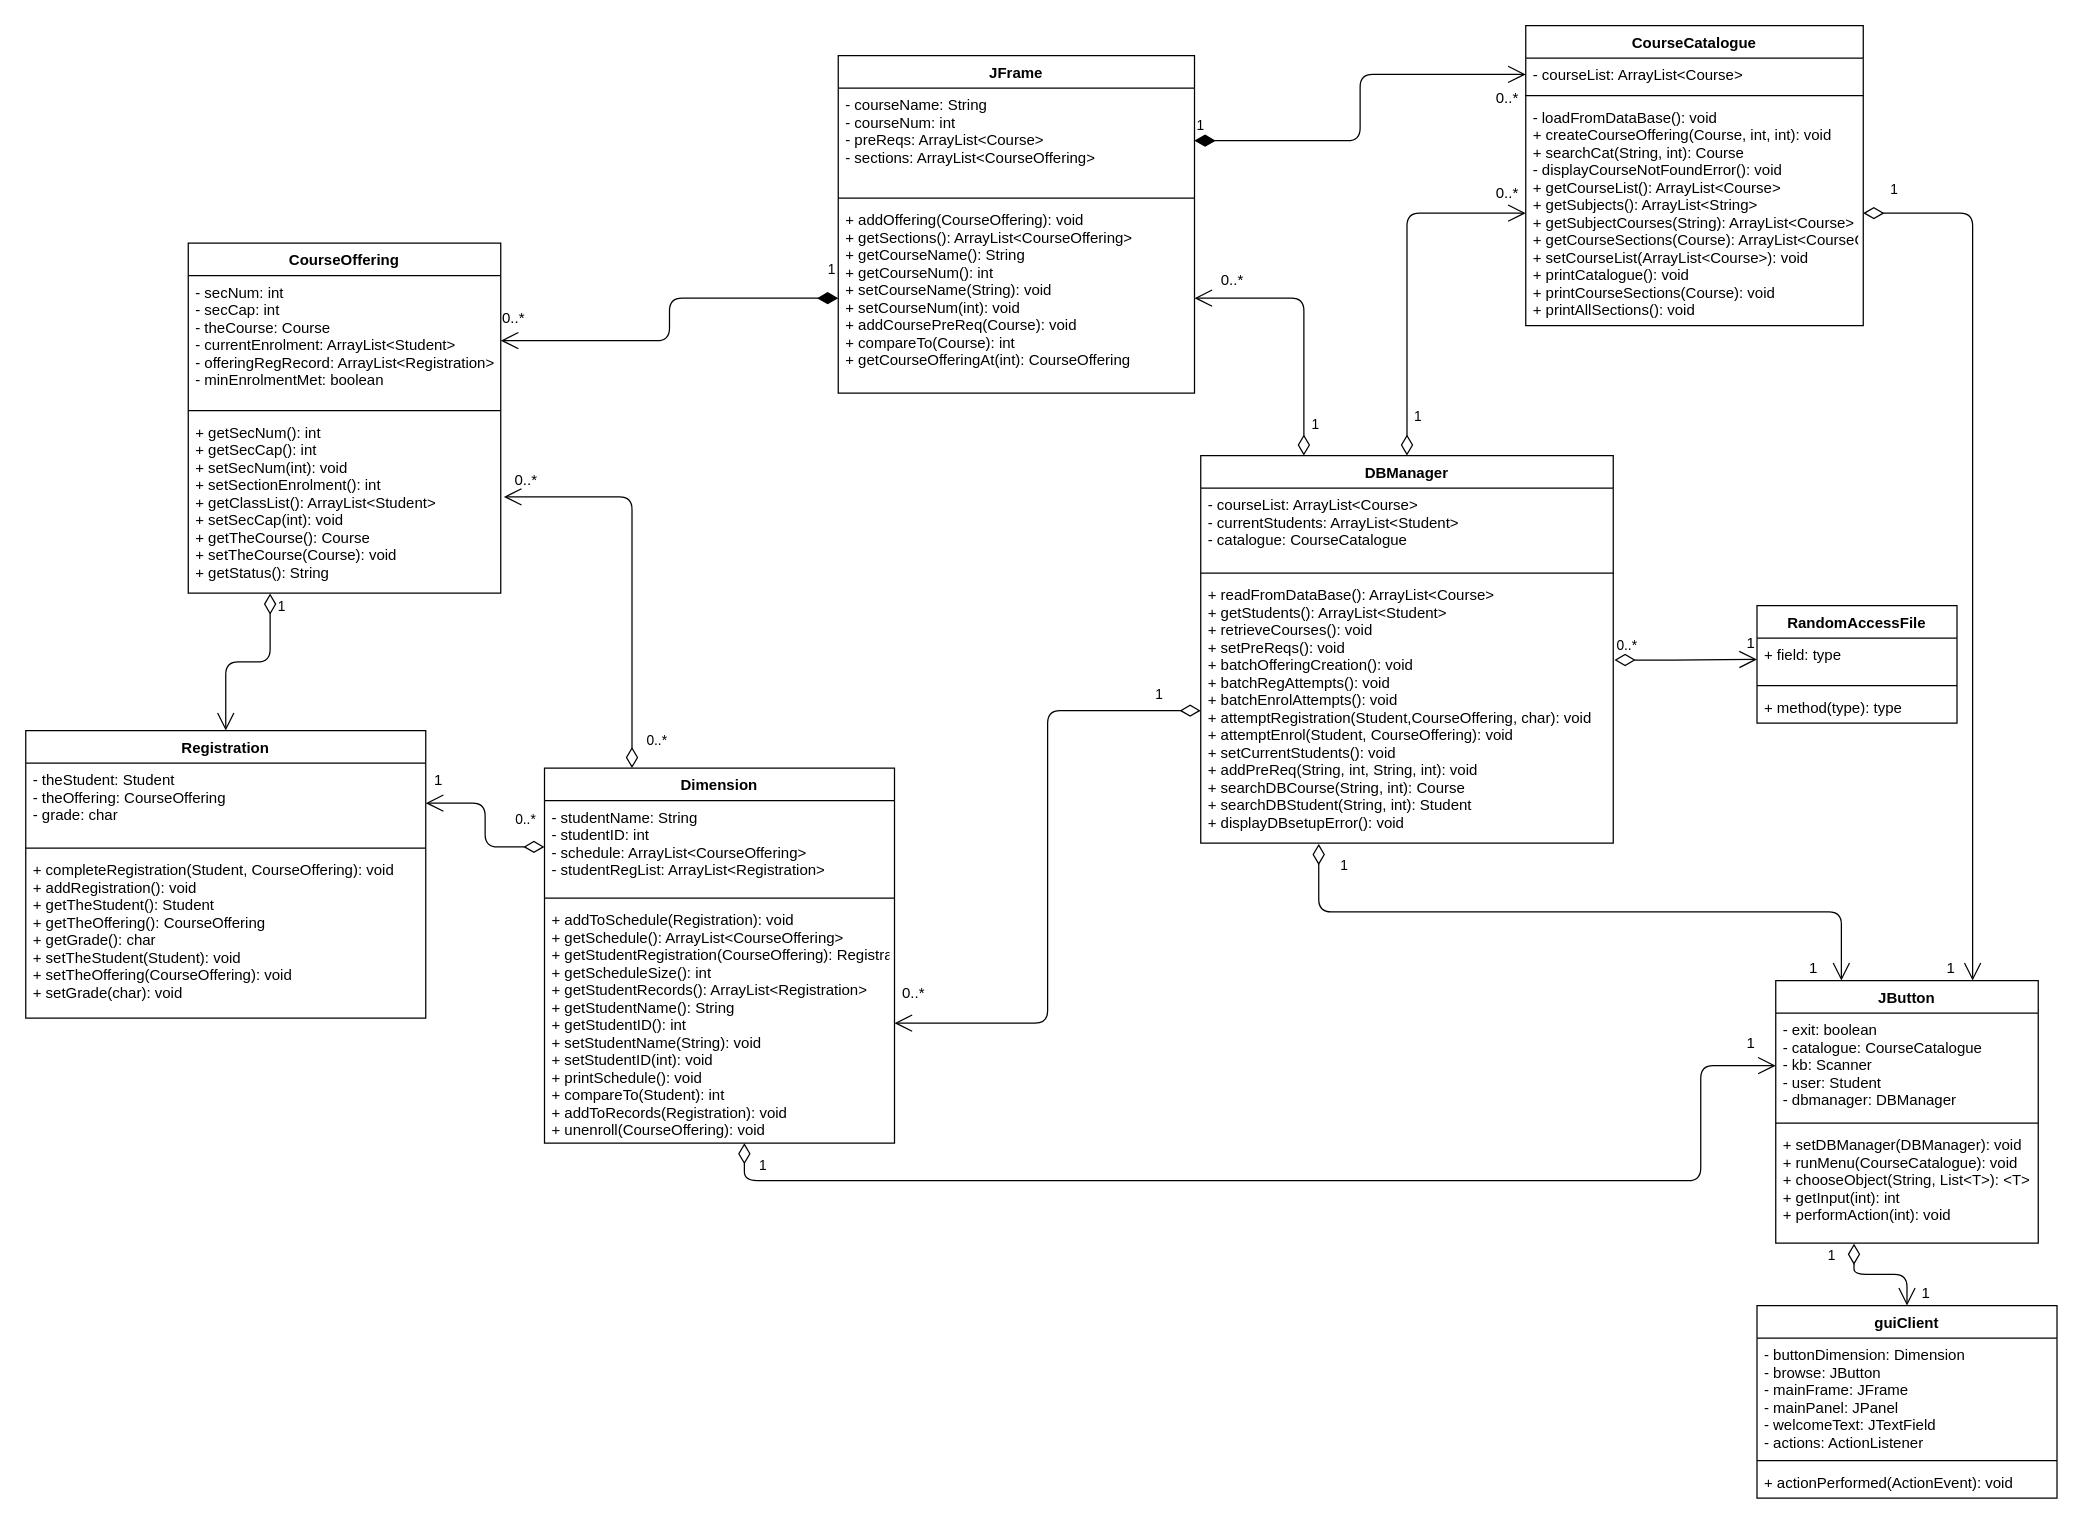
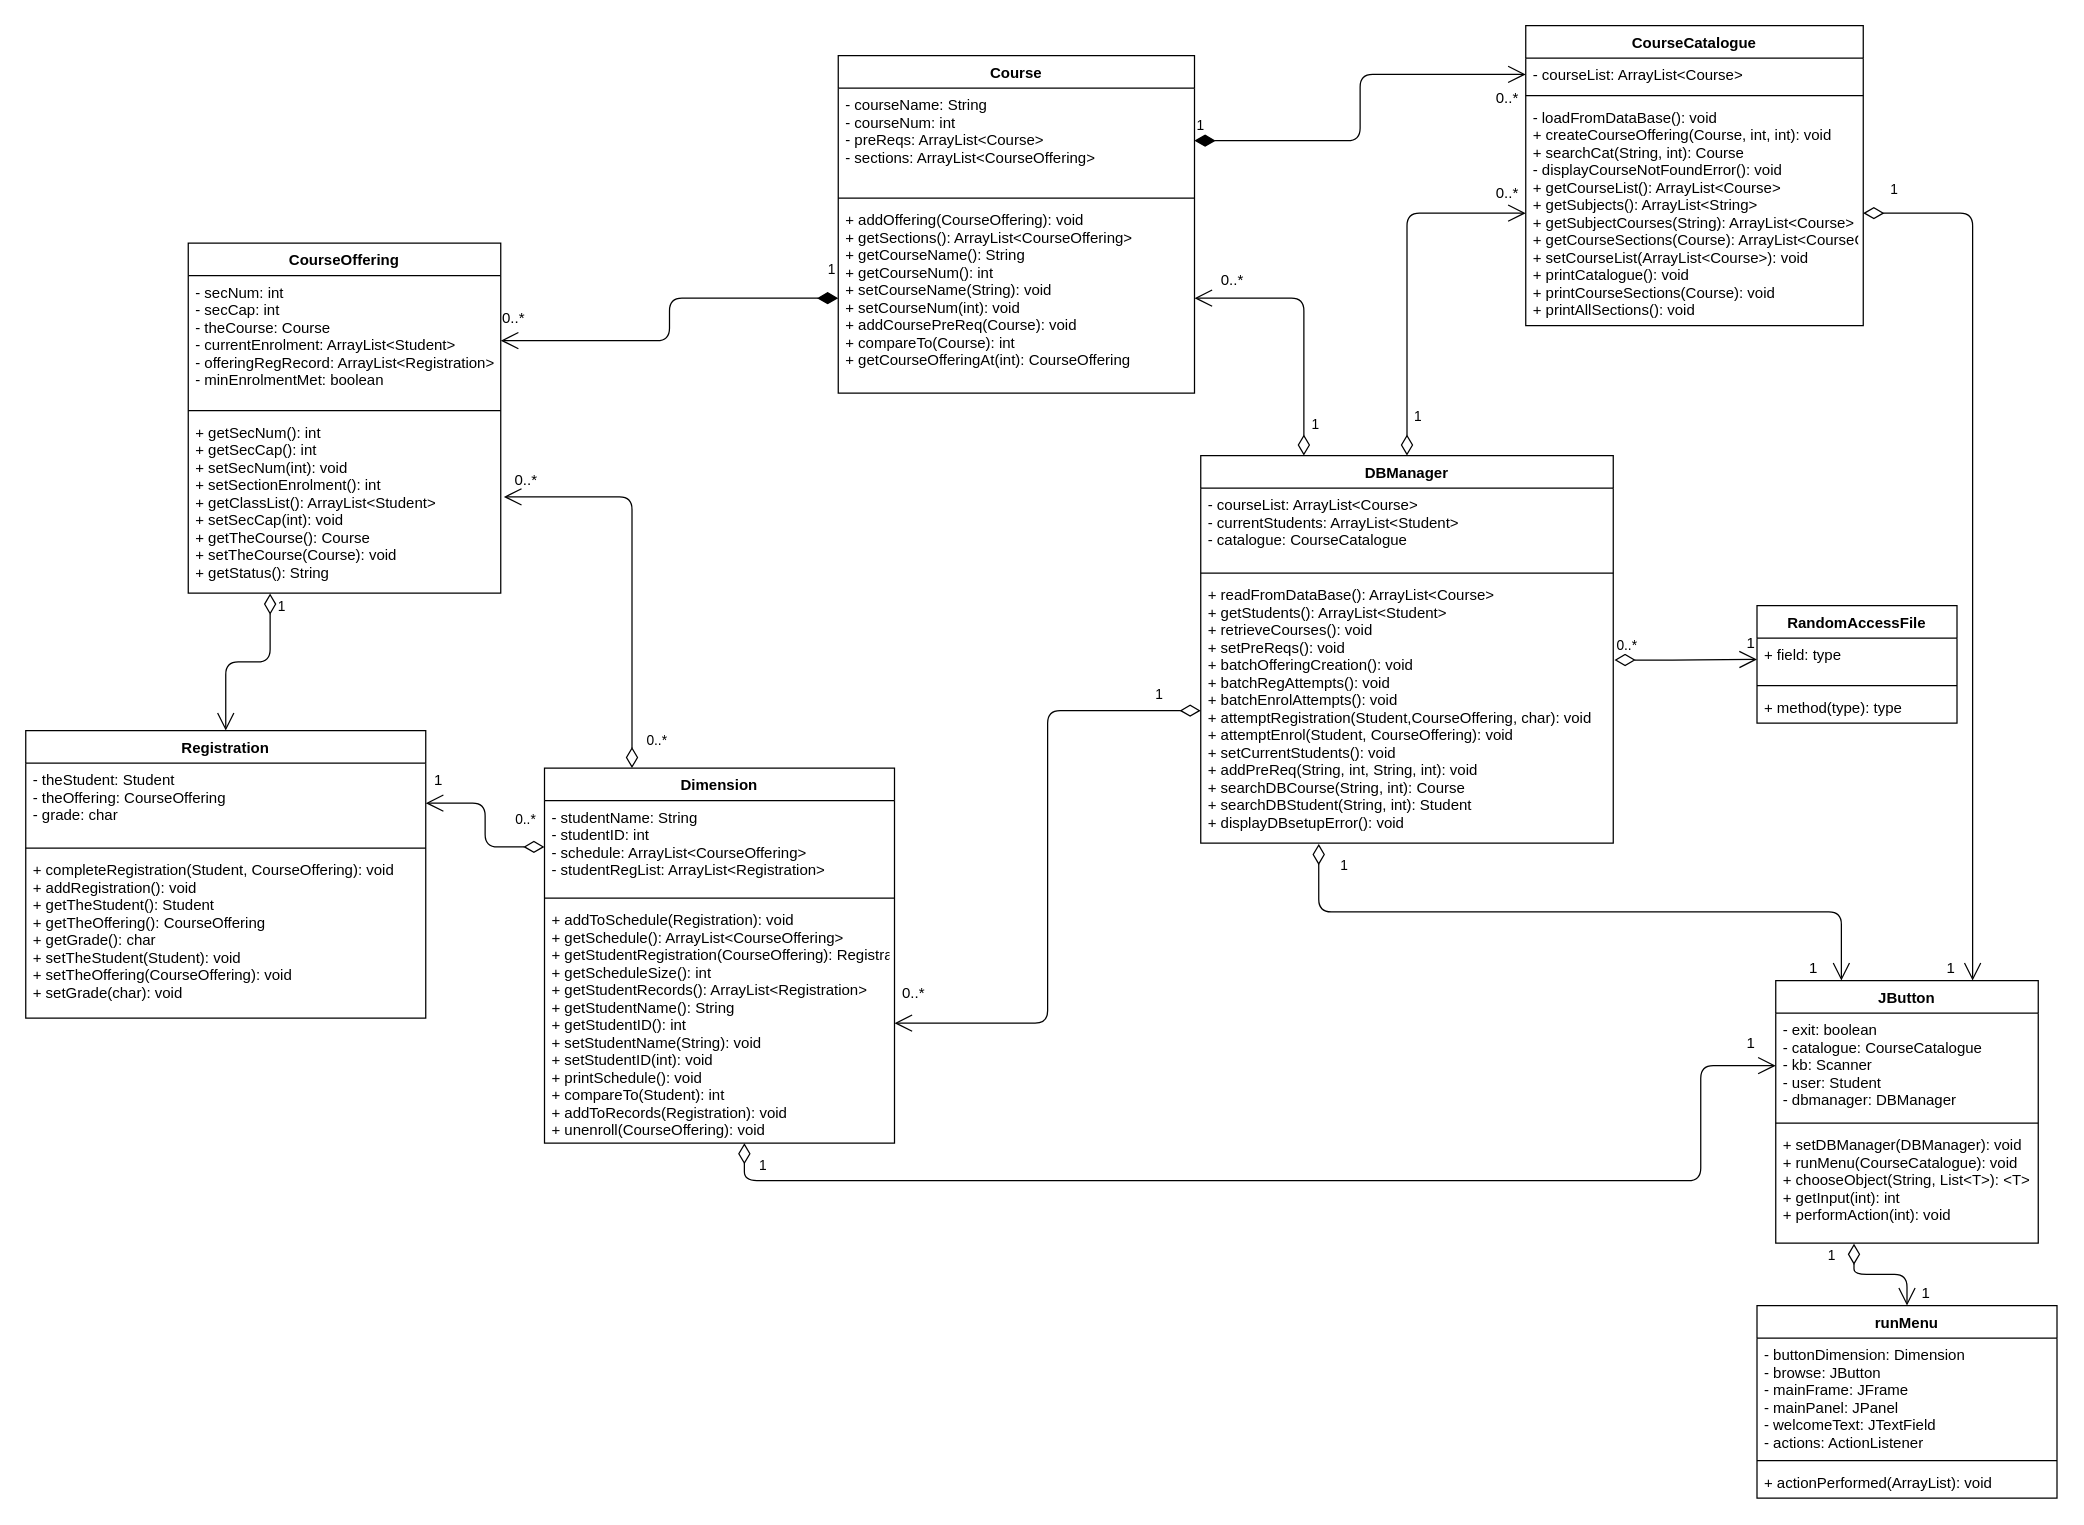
- <mxCell id="26" value="JFrame" style="swimlane;fontStyle=1;align=center;verticalAlign=top;childLayout=stackLayout;horizontal=1;startSize=26;horizontalStack=0;resizeParent=1;resizeParentMax=0;resizeLast=0;collapsible=1;marginBottom=0;" vertex="1" parent="1"><mxGeometry x="670" y="44" width="285" height="270" as="geometry" /></mxCell>
+ <mxCell id="26" value="Course" style="swimlane;fontStyle=1;align=center;verticalAlign=top;childLayout=stackLayout;horizontal=1;startSize=26;horizontalStack=0;resizeParent=1;resizeParentMax=0;resizeLast=0;collapsible=1;marginBottom=0;" vertex="1" parent="1"><mxGeometry x="670" y="44" width="285" height="270" as="geometry" /></mxCell>
- <mxCell id="34" value="guiClient" style="swimlane;fontStyle=1;align=center;verticalAlign=top;childLayout=stackLayout;horizontal=1;startSize=26;horizontalStack=0;resizeParent=1;resizeParentMax=0;resizeLast=0;collapsible=1;marginBottom=0;" vertex="1" parent="1"><mxGeometry x="1405" y="1044" width="240" height="154" as="geometry" /></mxCell>
+ <mxCell id="34" value="runMenu" style="swimlane;fontStyle=1;align=center;verticalAlign=top;childLayout=stackLayout;horizontal=1;startSize=26;horizontalStack=0;resizeParent=1;resizeParentMax=0;resizeLast=0;collapsible=1;marginBottom=0;" vertex="1" parent="1"><mxGeometry x="1405" y="1044" width="240" height="154" as="geometry" /></mxCell>
- <mxCell id="37" value="+ actionPerformed(ActionEvent): void" style="text;strokeColor=none;fillColor=none;align=left;verticalAlign=top;spacingLeft=4;spacingRight=4;overflow=hidden;rotatable=0;points=[[0,0.5],[1,0.5]];portConstraint=eastwest;" vertex="1" parent="34"><mxGeometry y="128" width="240" height="26" as="geometry" /></mxCell>
+ <mxCell id="37" value="+ actionPerformed(ArrayList): void" style="text;strokeColor=none;fillColor=none;align=left;verticalAlign=top;spacingLeft=4;spacingRight=4;overflow=hidden;rotatable=0;points=[[0,0.5],[1,0.5]];portConstraint=eastwest;" vertex="1" parent="34"><mxGeometry y="128" width="240" height="26" as="geometry" /></mxCell>
